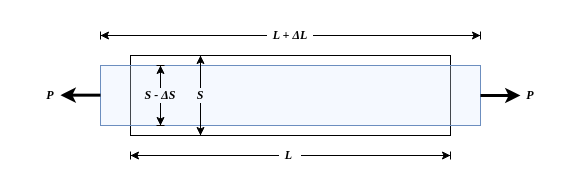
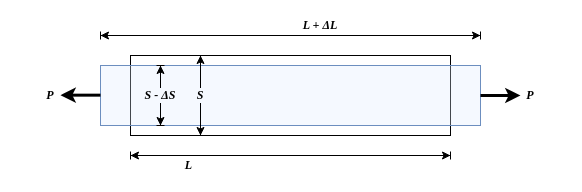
- <mxCell id="9" value="&lt;span&gt;&amp;nbsp; L +&amp;nbsp;ΔL&amp;nbsp;&amp;nbsp;&lt;/span&gt;" style="text;html=1;strokeColor=none;fillColor=none;align=center;verticalAlign=middle;whiteSpace=wrap;rounded=0;fontFamily=Times New Roman;fontStyle=3;labelBackgroundColor=default;labelBorderColor=none;" parent="1" vertex="1"><mxGeometry x="260" y="20" width="60" height="30" as="geometry" /></mxCell>
+ <mxCell id="9" value="&lt;span&gt;&amp;nbsp; L +&amp;nbsp;ΔL&amp;nbsp;&amp;nbsp;&lt;/span&gt;" style="text;html=1;strokeColor=none;fillColor=none;align=center;verticalAlign=middle;whiteSpace=wrap;rounded=0;fontFamily=Times New Roman;fontStyle=3;labelBackgroundColor=default;labelBorderColor=none;" parent="1" vertex="1"><mxGeometry x="290" y="10" width="60" height="30" as="geometry" /></mxCell>
- <mxCell id="10" value="&lt;span&gt;&amp;nbsp; L&amp;nbsp; &amp;nbsp;&lt;/span&gt;" style="text;html=1;strokeColor=none;fillColor=none;align=center;verticalAlign=middle;whiteSpace=wrap;rounded=0;fontFamily=Times New Roman;fontStyle=3;labelBackgroundColor=default;labelBorderColor=none;" parent="1" vertex="1"><mxGeometry x="260" y="140" width="60" height="30" as="geometry" /></mxCell>
+ <mxCell id="10" value="&lt;span&gt;&amp;nbsp; L&amp;nbsp; &amp;nbsp;&lt;/span&gt;" style="text;html=1;strokeColor=none;fillColor=none;align=center;verticalAlign=middle;whiteSpace=wrap;rounded=0;fontFamily=Times New Roman;fontStyle=3;labelBackgroundColor=default;labelBorderColor=none;" parent="1" vertex="1"><mxGeometry x="160" y="150" width="60" height="30" as="geometry" /></mxCell>
